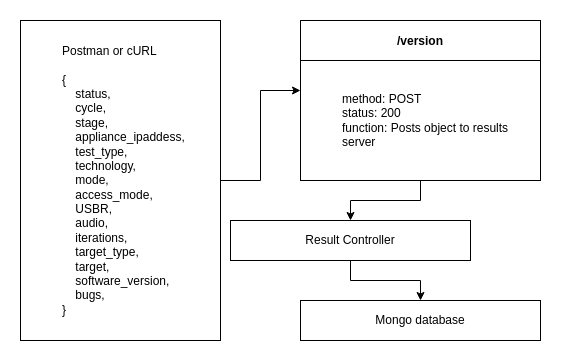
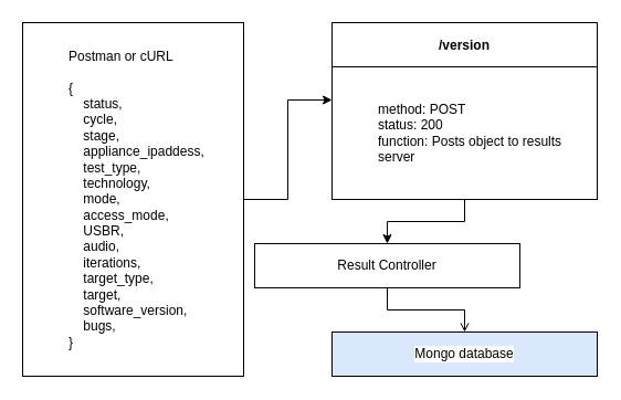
- <mxCell id="3" style="edgeStyle=orthogonalEdgeStyle;rounded=0;orthogonalLoop=1;jettySize=auto;html=1;exitX=0.5;exitY=1;exitDx=0;exitDy=0;entryX=0.5;entryY=0;entryDx=0;entryDy=0;startArrow=none;startFill=0;endArrow=classic;endFill=1;" edge="1" parent="1" source="4" target="2"><mxGeometry relative="1" as="geometry" /></mxCell>
+ <mxCell id="3" style="edgeStyle=orthogonalEdgeStyle;rounded=0;orthogonalLoop=1;jettySize=auto;html=1;exitX=0.5;exitY=1;exitDx=0;exitDy=0;entryX=0.5;entryY=0;entryDx=0;entryDy=0;startArrow=none;startFill=0;endArrow=open;endFill=1;" edge="1" parent="1" source="4" target="2"><mxGeometry relative="1" as="geometry" /></mxCell>
- <mxCell id="2" value="Mongo database" style="rounded=0;whiteSpace=wrap;html=1;labelBackgroundColor=#FFFFFF;align=center;" vertex="1" parent="1"><mxGeometry x="300" y="300" width="240" height="40" as="geometry" /></mxCell>
+ <mxCell id="2" value="Mongo database" style="rounded=0;whiteSpace=wrap;html=1;labelBackgroundColor=#FFFFFF;align=center;fillColor=#dae8fc;" vertex="1" parent="1"><mxGeometry x="300" y="300" width="240" height="40" as="geometry" /></mxCell>
